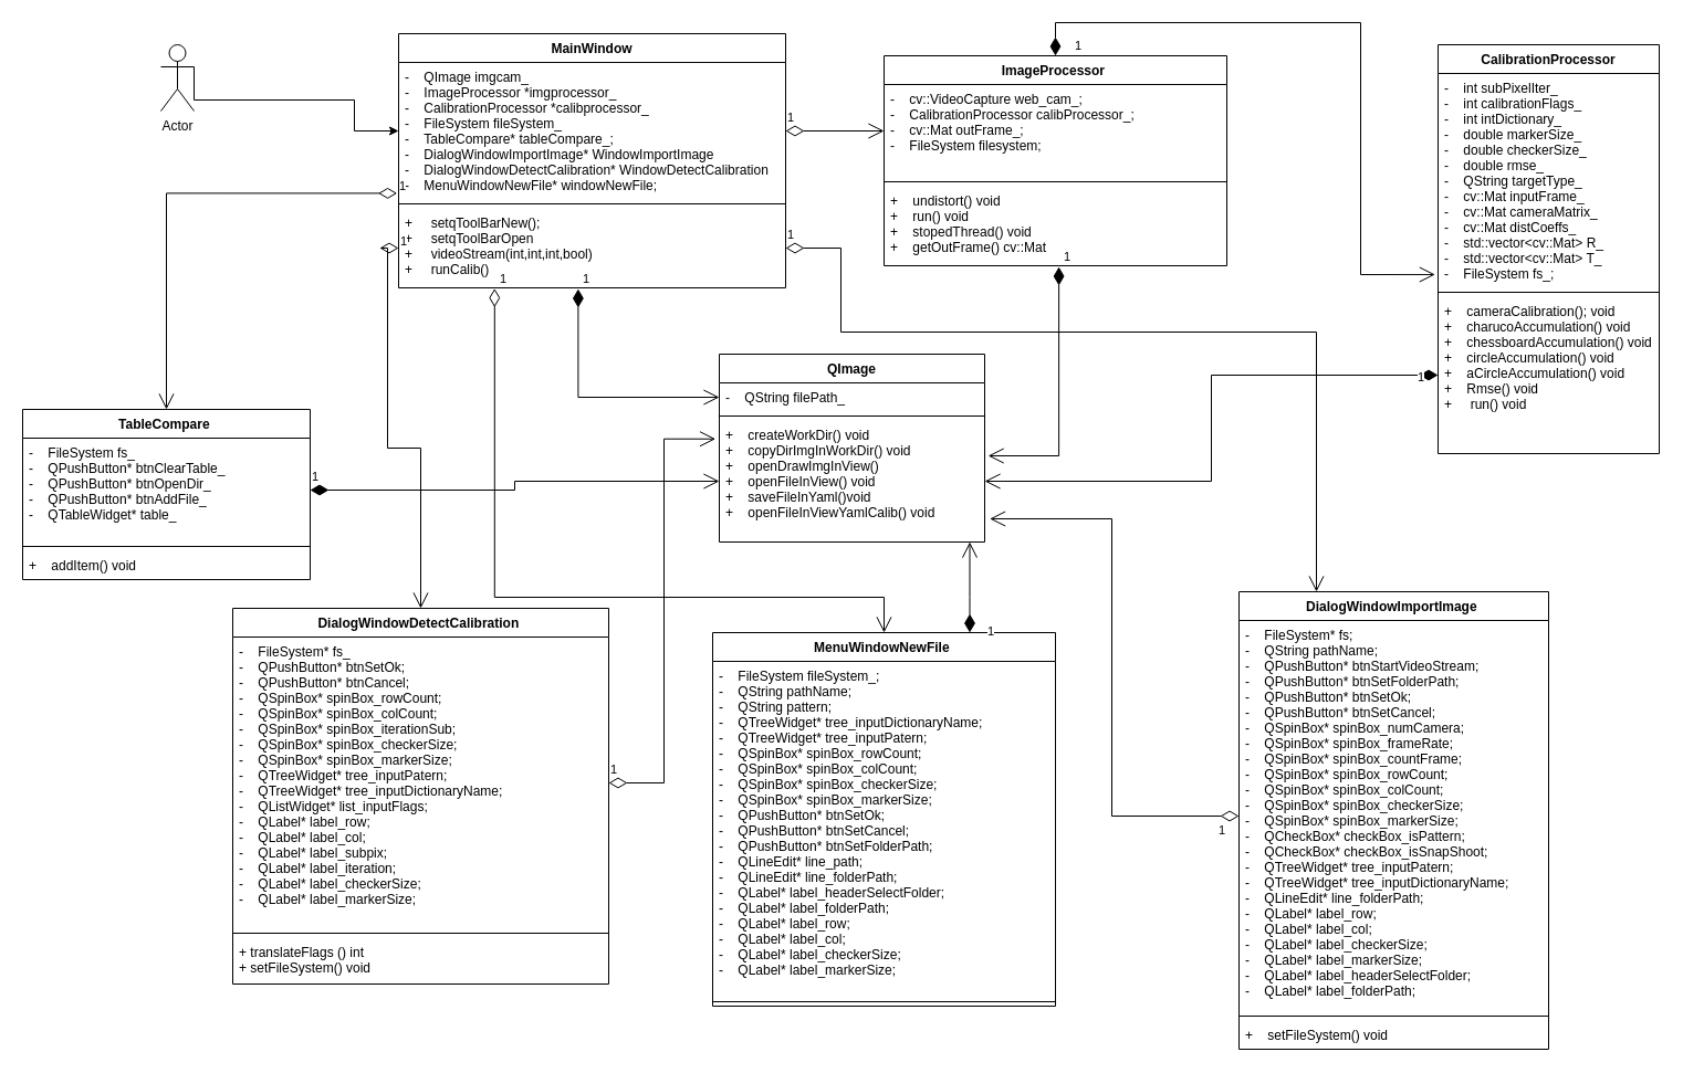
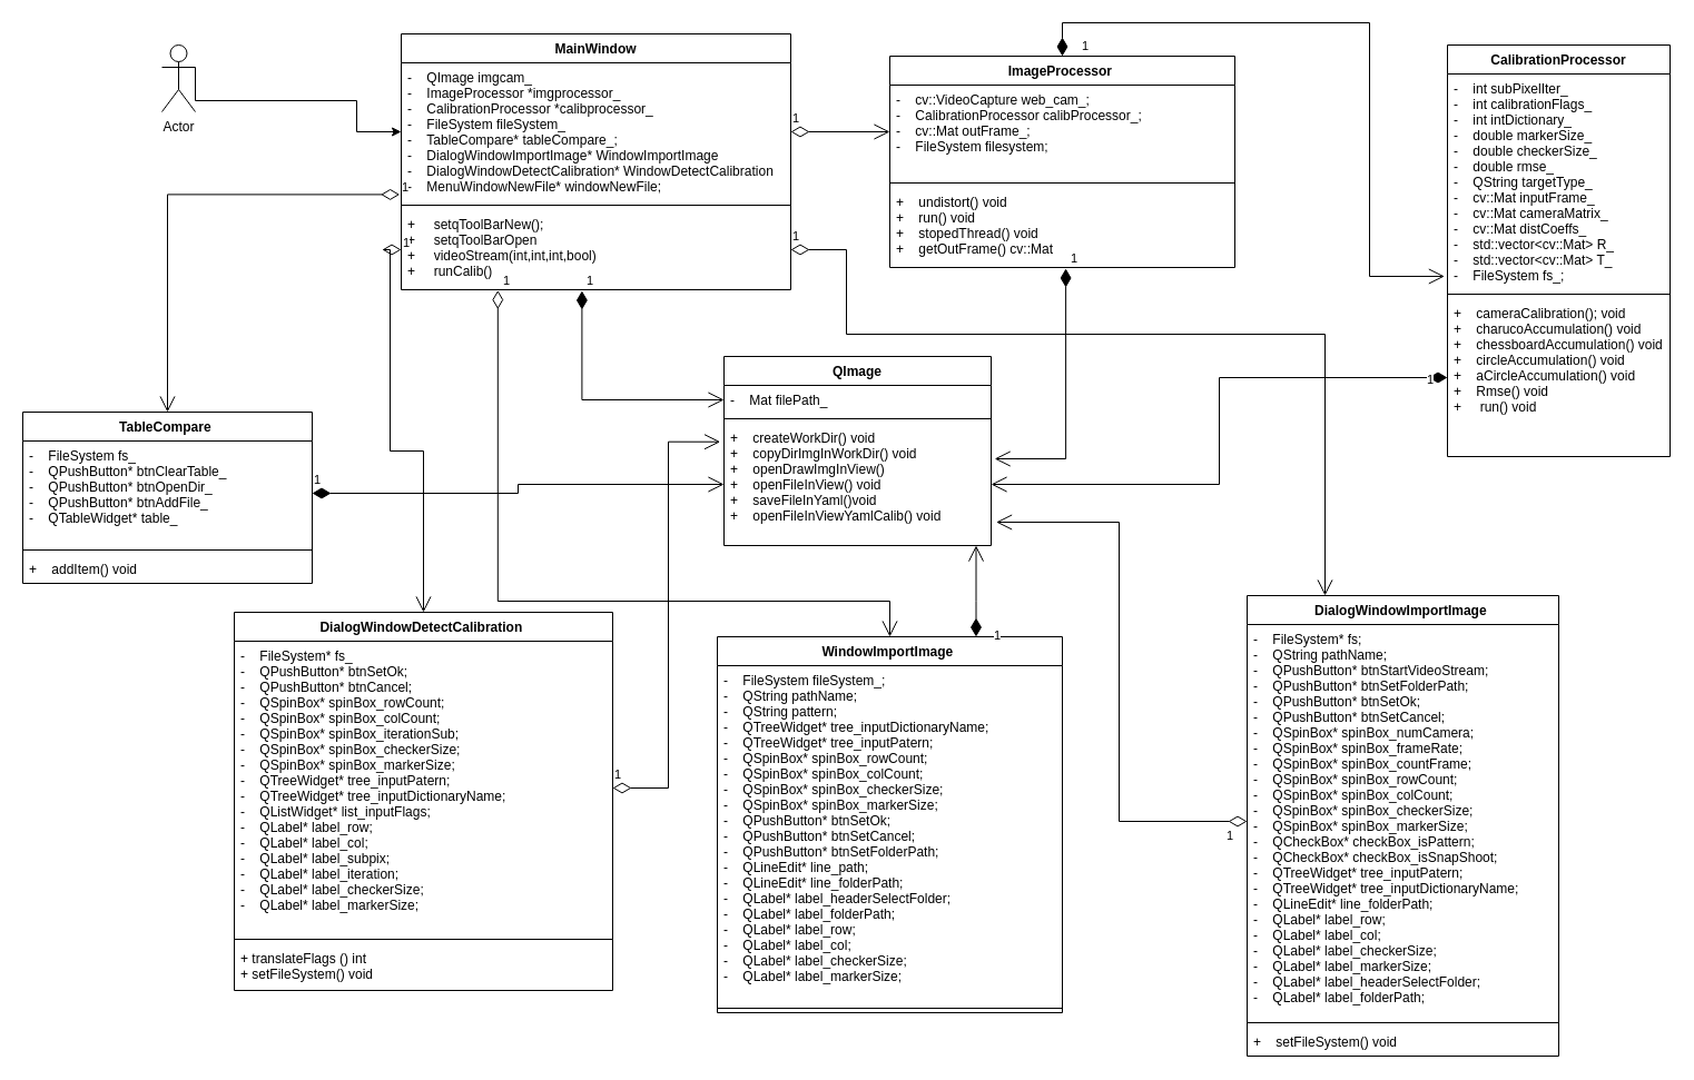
- <mxCell id="7" value="-    QString filePath_" style="text;strokeColor=none;fillColor=none;align=left;verticalAlign=top;spacingLeft=4;spacingRight=4;overflow=hidden;rotatable=0;points=[[0,0.5],[1,0.5]];portConstraint=eastwest;" vertex="1" parent="6"><mxGeometry y="26" width="240" height="26" as="geometry" /></mxCell>
+ <mxCell id="7" value="-    Mat filePath_" style="text;strokeColor=none;fillColor=none;align=left;verticalAlign=top;spacingLeft=4;spacingRight=4;overflow=hidden;rotatable=0;points=[[0,0.5],[1,0.5]];portConstraint=eastwest;" vertex="1" parent="6"><mxGeometry y="26" width="240" height="26" as="geometry" /></mxCell>
- <mxCell id="30" value="MenuWindowNewFile " style="swimlane;fontStyle=1;align=center;verticalAlign=top;childLayout=stackLayout;horizontal=1;startSize=26;horizontalStack=0;resizeParent=1;resizeParentMax=0;resizeLast=0;collapsible=1;marginBottom=0;" vertex="1" parent="1"><mxGeometry x="644" y="572" width="310" height="338" as="geometry" /></mxCell>
+ <mxCell id="30" value="WindowImportImage " style="swimlane;fontStyle=1;align=center;verticalAlign=top;childLayout=stackLayout;horizontal=1;startSize=26;horizontalStack=0;resizeParent=1;resizeParentMax=0;resizeLast=0;collapsible=1;marginBottom=0;" vertex="1" parent="1"><mxGeometry x="644" y="572" width="310" height="338" as="geometry" /></mxCell>
